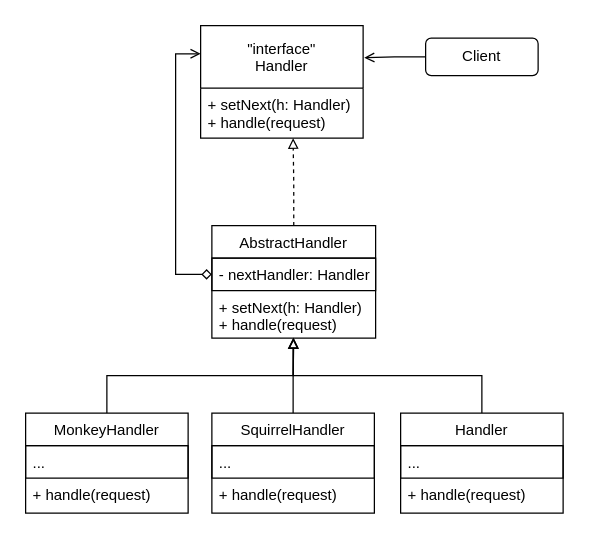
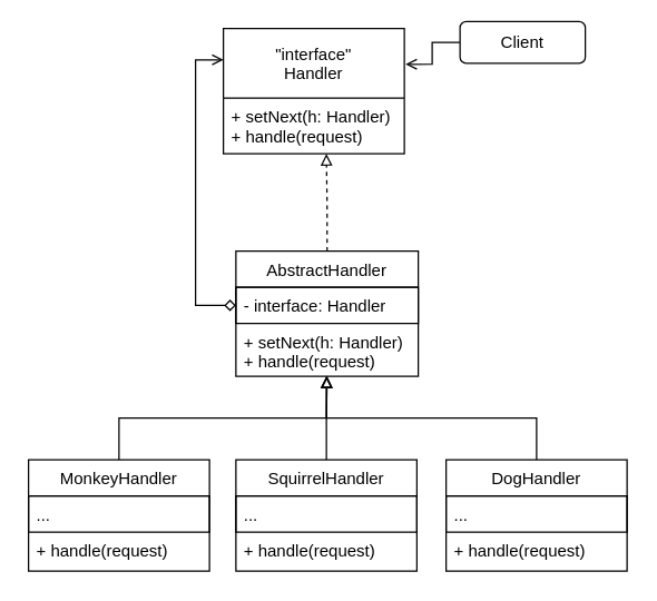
- <mxCell id="3" value="Client" style="rounded=1;whiteSpace=wrap;html=1;" vertex="1" parent="1"><mxGeometry x="340" y="30" width="90" height="30" as="geometry" /></mxCell>
+ <mxCell id="3" value="Client" style="rounded=1;whiteSpace=wrap;html=1;" vertex="1" parent="1"><mxGeometry x="330" y="15" width="90" height="30" as="geometry" /></mxCell>
- <mxCell id="8" value="- nextHandler: Handler" style="text;strokeColor=#000000;fillColor=none;align=left;verticalAlign=top;spacingLeft=4;spacingRight=4;overflow=hidden;rotatable=0;points=[[0,0.5],[1,0.5]];portConstraint=eastwest;" vertex="1" parent="7"><mxGeometry y="26" width="131" height="26" as="geometry" /></mxCell>
+ <mxCell id="8" value="- interface: Handler" style="text;strokeColor=#000000;fillColor=none;align=left;verticalAlign=top;spacingLeft=4;spacingRight=4;overflow=hidden;rotatable=0;points=[[0,0.5],[1,0.5]];portConstraint=eastwest;" vertex="1" parent="7"><mxGeometry y="26" width="131" height="26" as="geometry" /></mxCell>
- <mxCell id="16" value="Handler" style="swimlane;fontStyle=0;childLayout=stackLayout;horizontal=1;startSize=26;horizontalStack=0;resizeParent=1;resizeParentMax=0;resizeLast=0;collapsible=1;marginBottom=0;" vertex="1" parent="1"><mxGeometry x="320" y="330" width="130" height="80" as="geometry" /></mxCell>
+ <mxCell id="16" value="DogHandler" style="swimlane;fontStyle=0;childLayout=stackLayout;horizontal=1;startSize=26;horizontalStack=0;resizeParent=1;resizeParentMax=0;resizeLast=0;collapsible=1;marginBottom=0;" vertex="1" parent="1"><mxGeometry x="320" y="330" width="130" height="80" as="geometry" /></mxCell>
